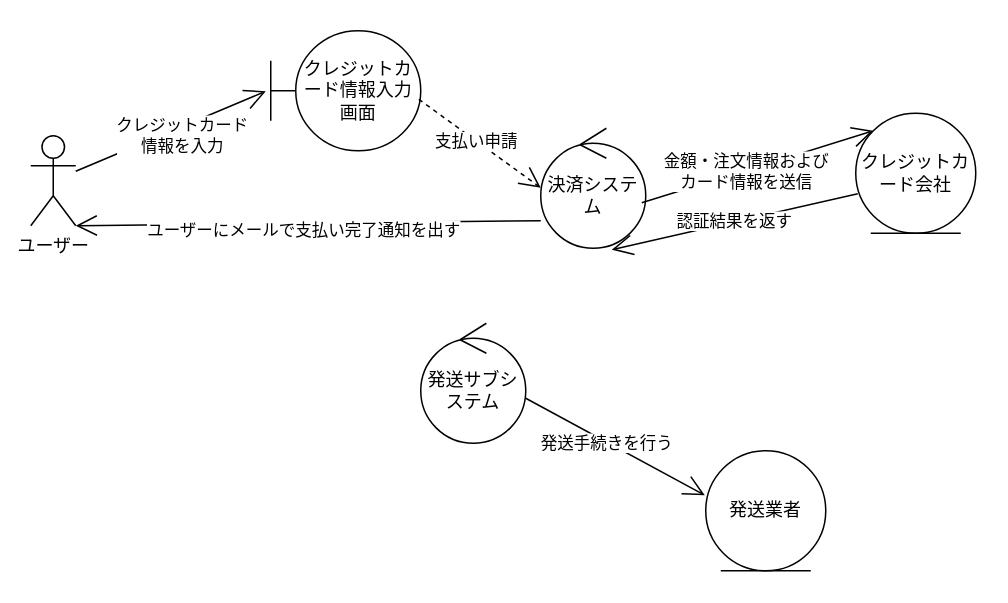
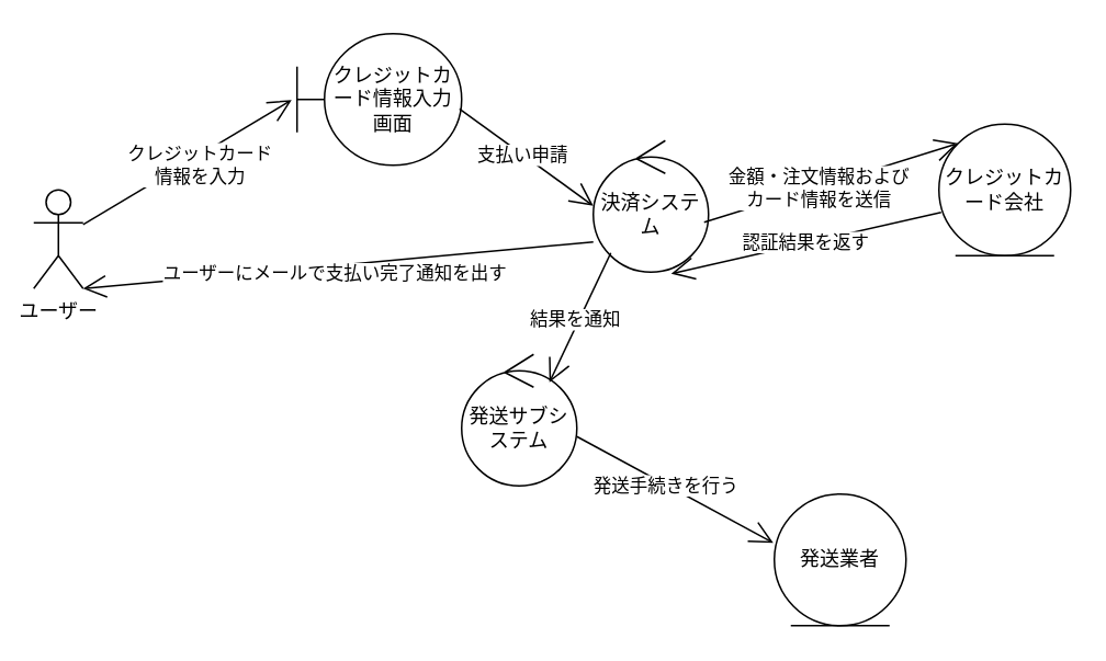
- <mxCell id="7" value="" style="endArrow=open;endFill=1;endSize=12;html=1;exitX=0.987;exitY=0.571;exitDx=0;exitDy=0;exitPerimeter=0;entryX=0;entryY=0.496;entryDx=0;entryDy=0;entryPerimeter=0;dashed=1;" edge="1" parent="1" source="3" target="6"><mxGeometry width="160" relative="1" as="geometry"><mxPoint x="220" y="175" as="sourcePoint" /><mxPoint x="380" y="175" as="targetPoint" /></mxGeometry></mxCell>
+ <mxCell id="7" value="" style="endArrow=open;endFill=1;endSize=12;html=1;exitX=0.987;exitY=0.571;exitDx=0;exitDy=0;exitPerimeter=0;entryX=0;entryY=0.496;entryDx=0;entryDy=0;entryPerimeter=0;" edge="1" parent="1" source="3" target="6"><mxGeometry width="160" relative="1" as="geometry"><mxPoint x="220" y="175" as="sourcePoint" /><mxPoint x="380" y="175" as="targetPoint" /></mxGeometry></mxCell>
- <mxCell id="2" value="ユーザー" style="shape=umlActor;verticalLabelPosition=bottom;verticalAlign=top;html=1;" vertex="1" parent="1"><mxGeometry x="20" y="90" width="30" height="60" as="geometry" /></mxCell>
+ <mxCell id="2" value="ユーザー" style="shape=umlActor;verticalLabelPosition=bottom;verticalAlign=top;html=1;" vertex="1" parent="1"><mxGeometry x="20" y="115" width="30" height="60" as="geometry" /></mxCell>
+ <mxCell id="17" value="" style="endArrow=open;endFill=1;endSize=12;html=1;exitX=0.152;exitY=0.854;exitDx=0;exitDy=0;exitPerimeter=0;entryX=0.762;entryY=0.213;entryDx=0;entryDy=0;entryPerimeter=0;" edge="1" parent="1" source="6" target="16"><mxGeometry width="160" relative="1" as="geometry"><mxPoint x="190" y="255" as="sourcePoint" /><mxPoint x="350" y="255" as="targetPoint" /></mxGeometry></mxCell>
+ <mxCell id="18" value="結果を通知" style="edgeLabel;html=1;align=center;verticalAlign=middle;resizable=0;points=[];" vertex="1" connectable="0" parent="17"><mxGeometry x="0.046" y="-3" relative="1" as="geometry"><mxPoint as="offset" /></mxGeometry></mxCell>
